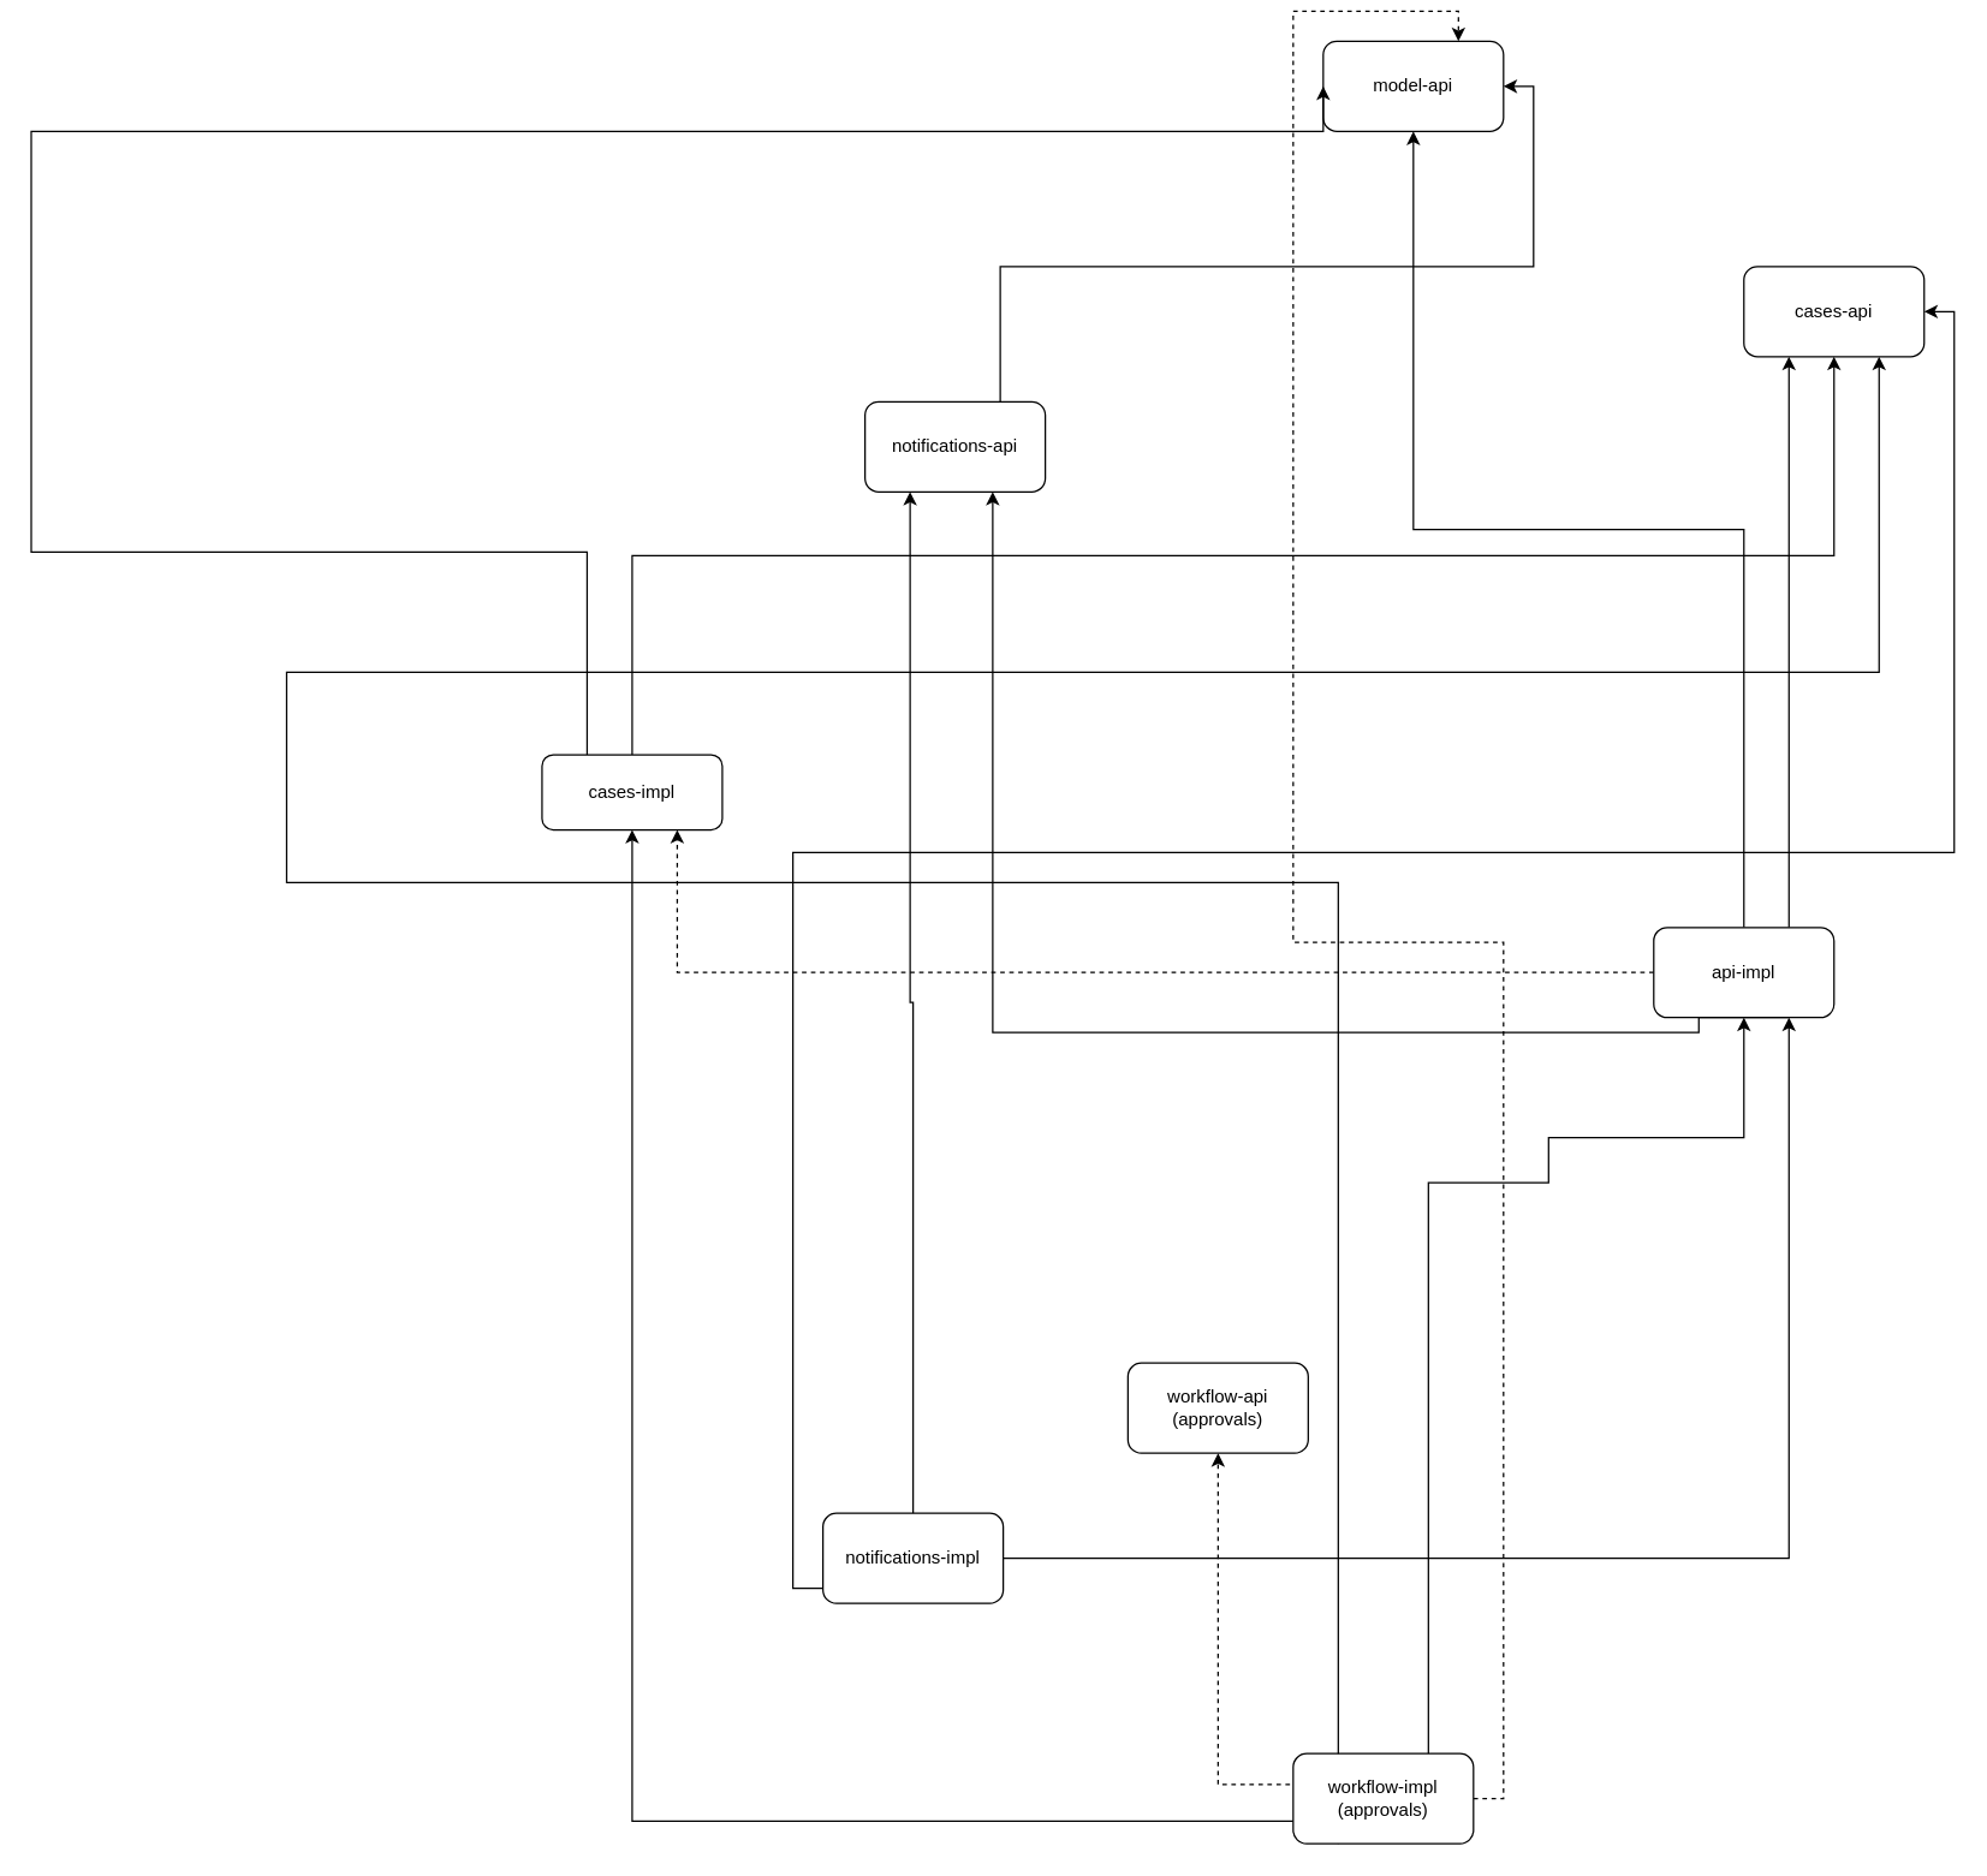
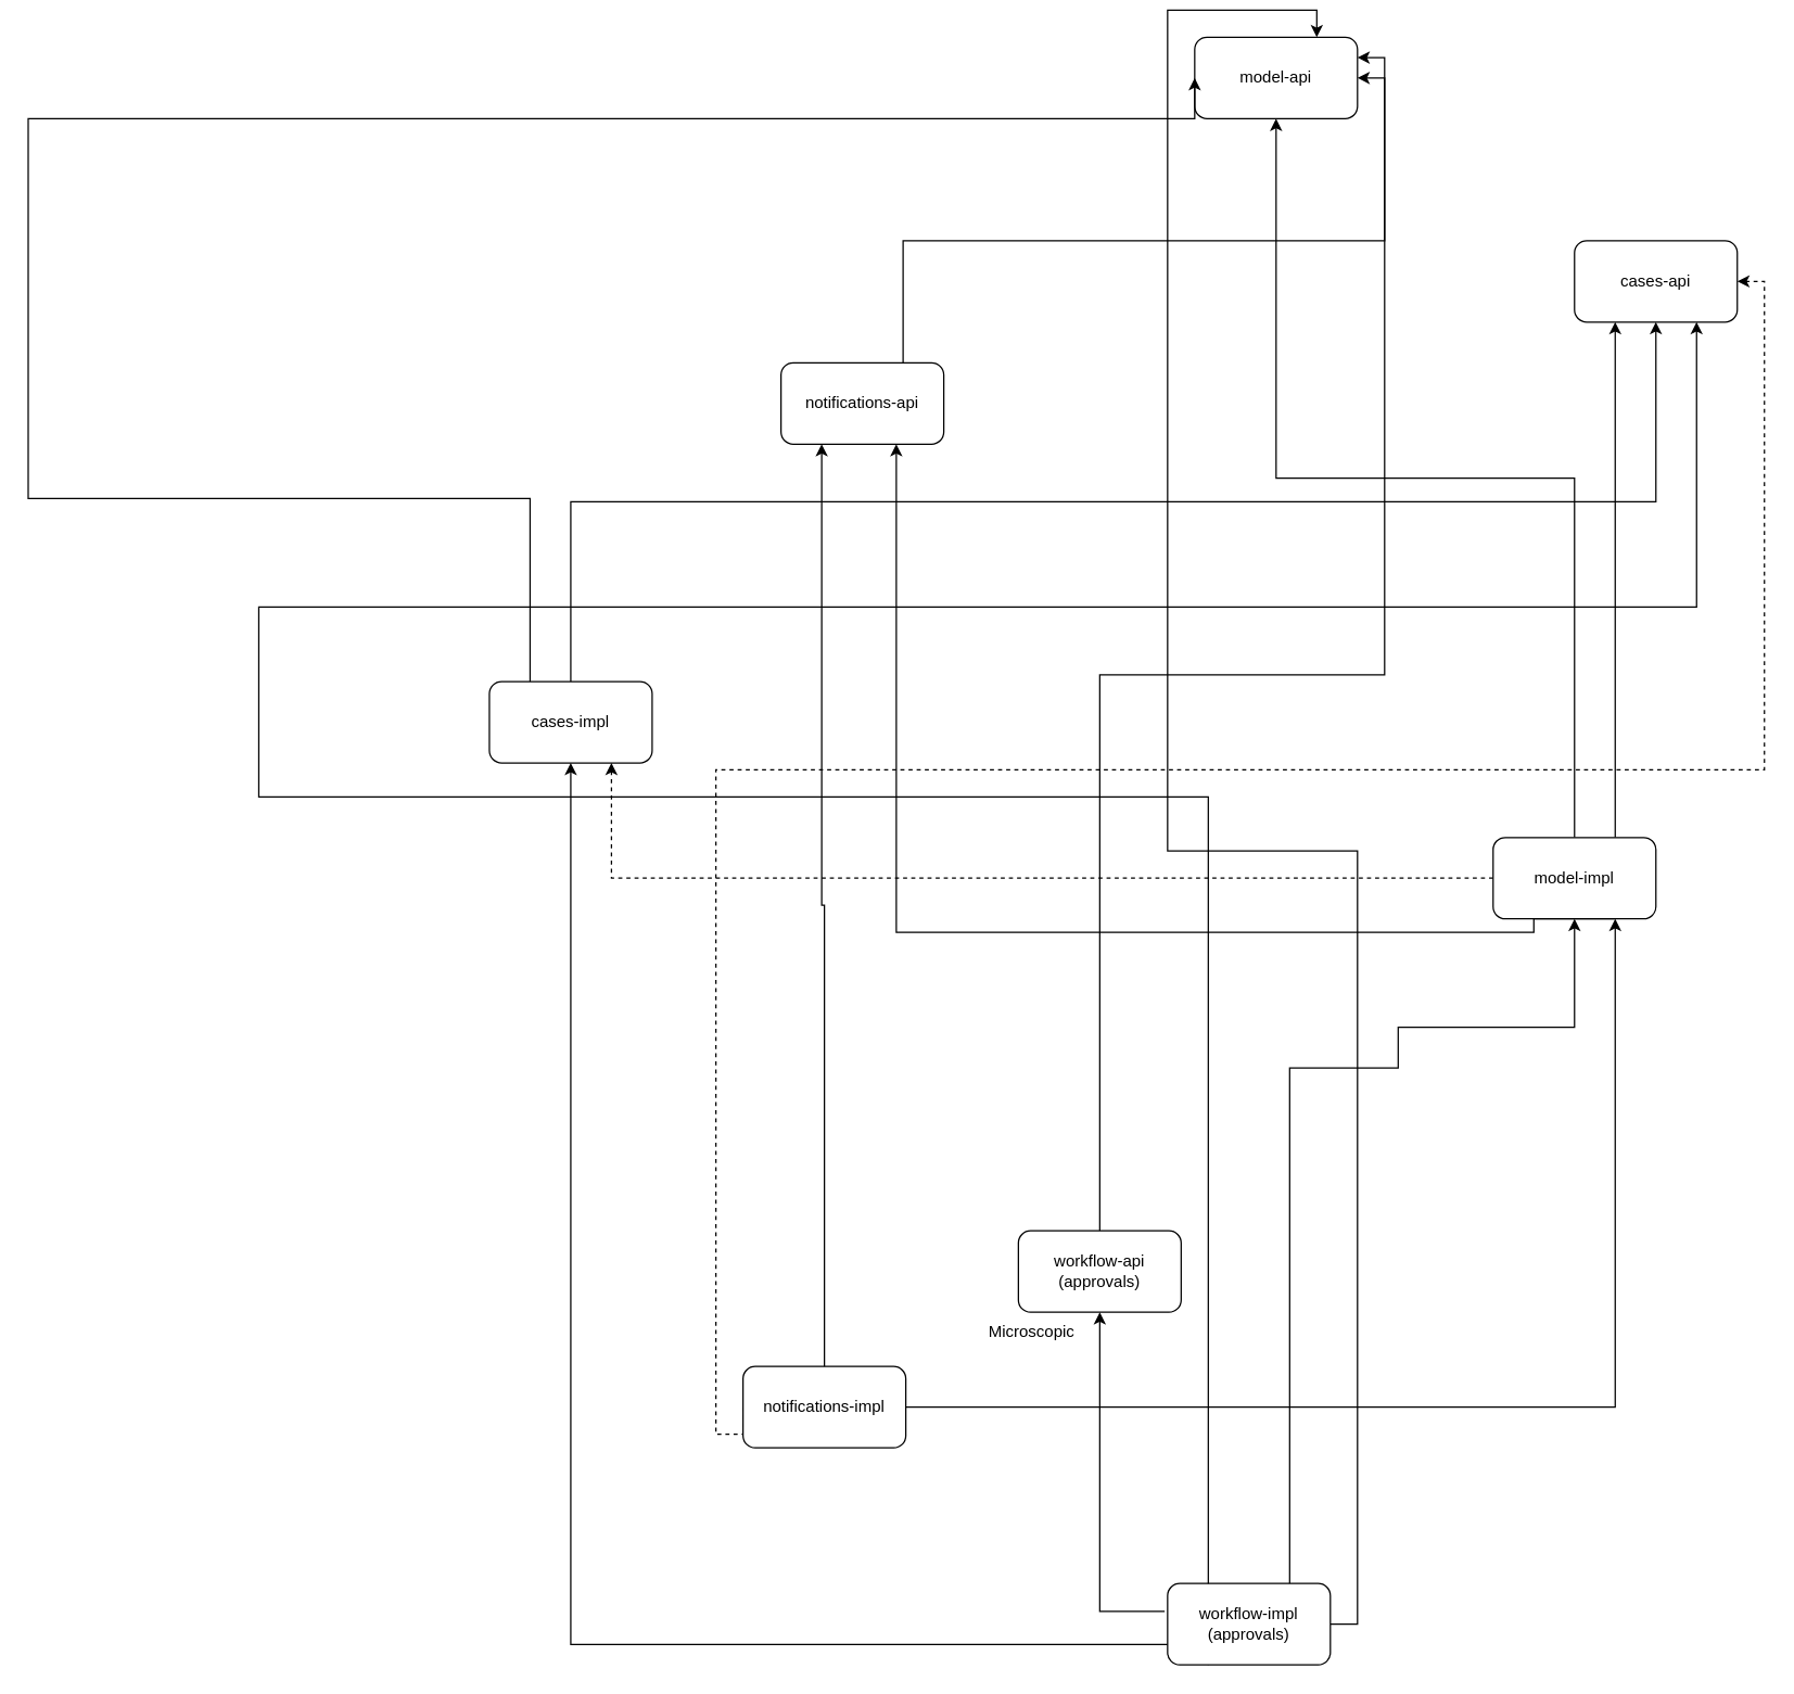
+ <mxCell id="18" style="edgeStyle=orthogonalEdgeStyle;rounded=0;orthogonalLoop=1;jettySize=auto;html=1;exitX=0.5;exitY=0;exitDx=0;exitDy=0;entryX=1;entryY=0.25;entryDx=0;entryDy=0;" parent="1" source="19" target="10" edge="1"><mxGeometry relative="1" as="geometry" /></mxCell>
- <mxCell id="17" value="cases-impl" style="rounded=1;whiteSpace=wrap;html=1;" parent="1" vertex="1"><mxGeometry x="360" y="495" width="120" height="50" as="geometry" /></mxCell>
+ <mxCell id="17" value="cases-impl" style="rounded=1;whiteSpace=wrap;html=1;" parent="1" vertex="1"><mxGeometry x="360" y="495" width="120" height="60" as="geometry" /></mxCell>
- <mxCell id="13" style="edgeStyle=orthogonalEdgeStyle;rounded=0;orthogonalLoop=1;jettySize=auto;html=1;exitX=0;exitY=0.5;exitDx=0;exitDy=0;entryX=1;entryY=0.5;entryDx=0;entryDy=0;" parent="1" source="14" target="7" edge="1"><mxGeometry relative="1" as="geometry"><Array as="points"><mxPoint x="527" y="1050" /><mxPoint x="527" y="560" /><mxPoint x="1300" y="560" /><mxPoint x="1300" y="200" /></Array></mxGeometry></mxCell>
+ <mxCell id="13" style="edgeStyle=orthogonalEdgeStyle;rounded=0;orthogonalLoop=1;jettySize=auto;html=1;exitX=0;exitY=0.5;exitDx=0;exitDy=0;entryX=1;entryY=0.5;entryDx=0;entryDy=0;dashed=1;" parent="1" source="14" target="7" edge="1"><mxGeometry relative="1" as="geometry"><Array as="points"><mxPoint x="527" y="1050" /><mxPoint x="527" y="560" /><mxPoint x="1300" y="560" /><mxPoint x="1300" y="200" /></Array></mxGeometry></mxCell>
- <mxCell id="23" style="edgeStyle=orthogonalEdgeStyle;rounded=0;orthogonalLoop=1;jettySize=auto;html=1;exitX=1;exitY=0.5;exitDx=0;exitDy=0;entryX=0.75;entryY=0;entryDx=0;entryDy=0;dashed=1;" parent="1" source="25" target="10" edge="1"><mxGeometry relative="1" as="geometry" /></mxCell>
+ <mxCell id="23" style="edgeStyle=orthogonalEdgeStyle;rounded=0;orthogonalLoop=1;jettySize=auto;html=1;exitX=1;exitY=0.5;exitDx=0;exitDy=0;entryX=0.75;entryY=0;entryDx=0;entryDy=0;" parent="1" source="25" target="10" edge="1"><mxGeometry relative="1" as="geometry" /></mxCell>
- <mxCell id="6" value="api-impl" style="rounded=1;whiteSpace=wrap;html=1;" parent="1" vertex="1"><mxGeometry x="1100" y="610" width="120" height="60" as="geometry" /></mxCell>
+ <mxCell id="6" value="model-impl" style="rounded=1;whiteSpace=wrap;html=1;" parent="1" vertex="1"><mxGeometry x="1100" y="610" width="120" height="60" as="geometry" /></mxCell>
+ <mxCell id="26" value="Microscopic" style="text;html=1;strokeColor=none;fillColor=none;align=center;verticalAlign=middle;whiteSpace=wrap;rounded=0;" vertex="1" parent="1"><mxGeometry x="730" y="960" width="60" height="30" as="geometry" /></mxCell>
- <mxCell id="20" style="edgeStyle=orthogonalEdgeStyle;rounded=0;orthogonalLoop=1;jettySize=auto;html=1;exitX=-0.018;exitY=0.344;exitDx=0;exitDy=0;entryX=0.5;entryY=1;entryDx=0;entryDy=0;exitPerimeter=0;dashed=1;" parent="1" source="25" target="19" edge="1"><mxGeometry relative="1" as="geometry"><Array as="points"><mxPoint x="810" y="1181" /></Array></mxGeometry></mxCell>
+ <mxCell id="20" style="edgeStyle=orthogonalEdgeStyle;rounded=0;orthogonalLoop=1;jettySize=auto;html=1;exitX=-0.018;exitY=0.344;exitDx=0;exitDy=0;entryX=0.5;entryY=1;entryDx=0;entryDy=0;exitPerimeter=0;" parent="1" source="25" target="19" edge="1"><mxGeometry relative="1" as="geometry"><Array as="points"><mxPoint x="810" y="1181" /></Array></mxGeometry></mxCell>
